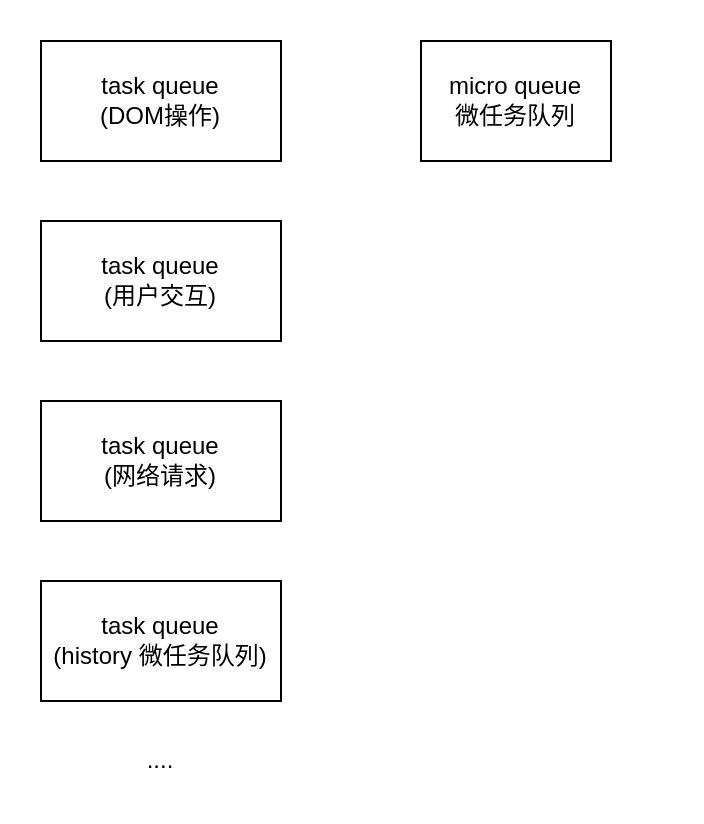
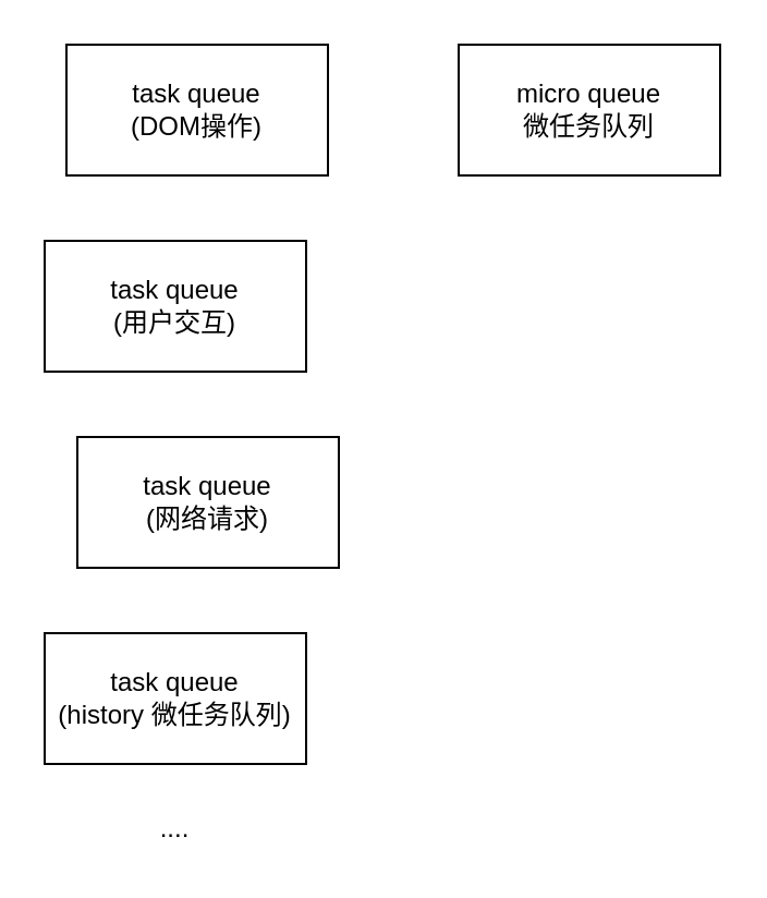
- <mxCell id="2" value="task queue&lt;br&gt;(DOM操作)" style="rounded=0;whiteSpace=wrap;html=1;" vertex="1" parent="1"><mxGeometry x="20" y="20" width="120" height="60" as="geometry" /></mxCell>
+ <mxCell id="2" value="task queue&lt;br&gt;(DOM操作)" style="rounded=0;whiteSpace=wrap;html=1;" vertex="1" parent="1"><mxGeometry x="30" y="20" width="120" height="60" as="geometry" /></mxCell>
- <mxCell id="7" value="micro queue&lt;br&gt;微任务队列" style="rounded=0;whiteSpace=wrap;html=1;" vertex="1" parent="1"><mxGeometry x="210" y="20" width="95" height="60" as="geometry" /></mxCell>
+ <mxCell id="7" value="micro queue&lt;br&gt;微任务队列" style="rounded=0;whiteSpace=wrap;html=1;" vertex="1" parent="1"><mxGeometry x="210" y="20" width="120" height="60" as="geometry" /></mxCell>
- <mxCell id="4" value="task queue&lt;br&gt;(网络请求)" style="rounded=0;whiteSpace=wrap;html=1;" vertex="1" parent="1"><mxGeometry x="20" y="200" width="120" height="60" as="geometry" /></mxCell>
+ <mxCell id="4" value="task queue&lt;br&gt;(网络请求)" style="rounded=0;whiteSpace=wrap;html=1;" vertex="1" parent="1"><mxGeometry x="35" y="200" width="120" height="60" as="geometry" /></mxCell>
